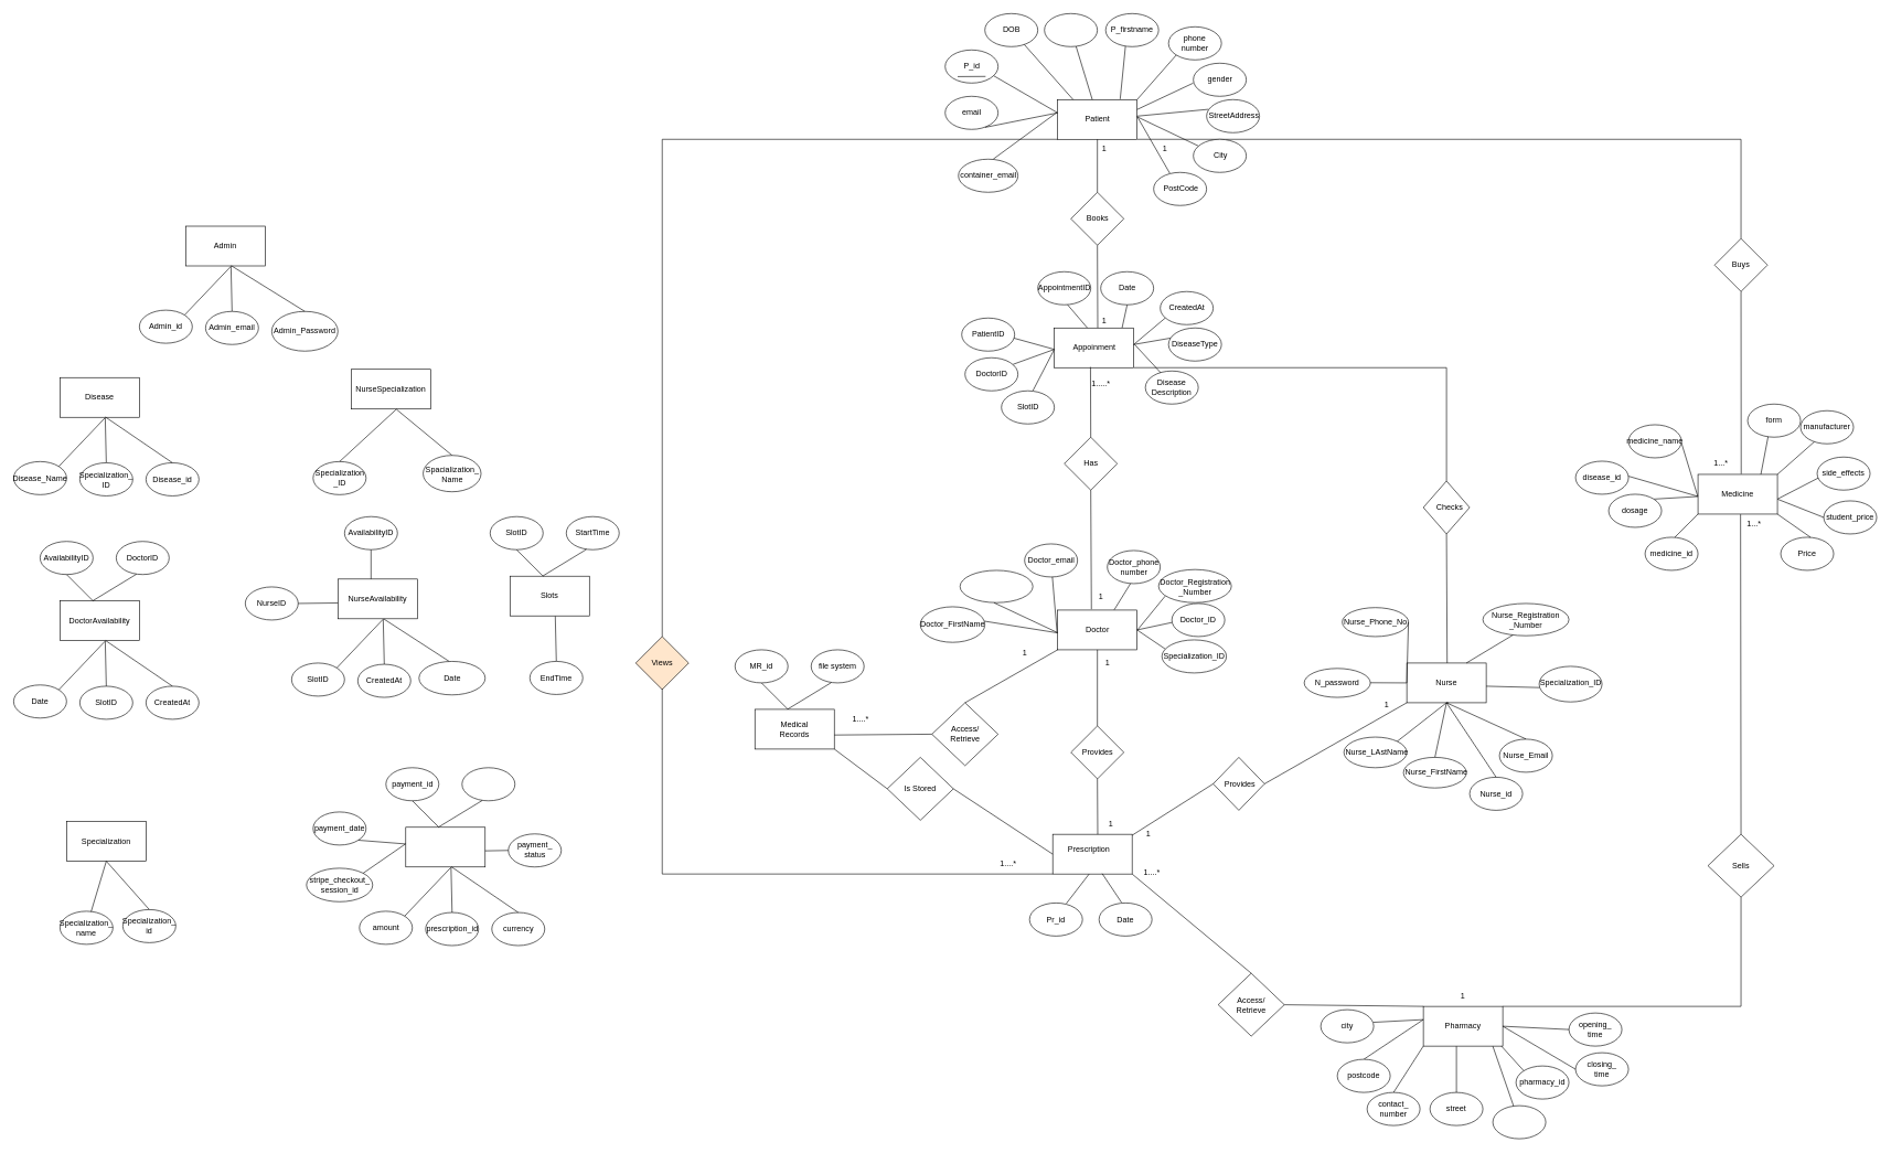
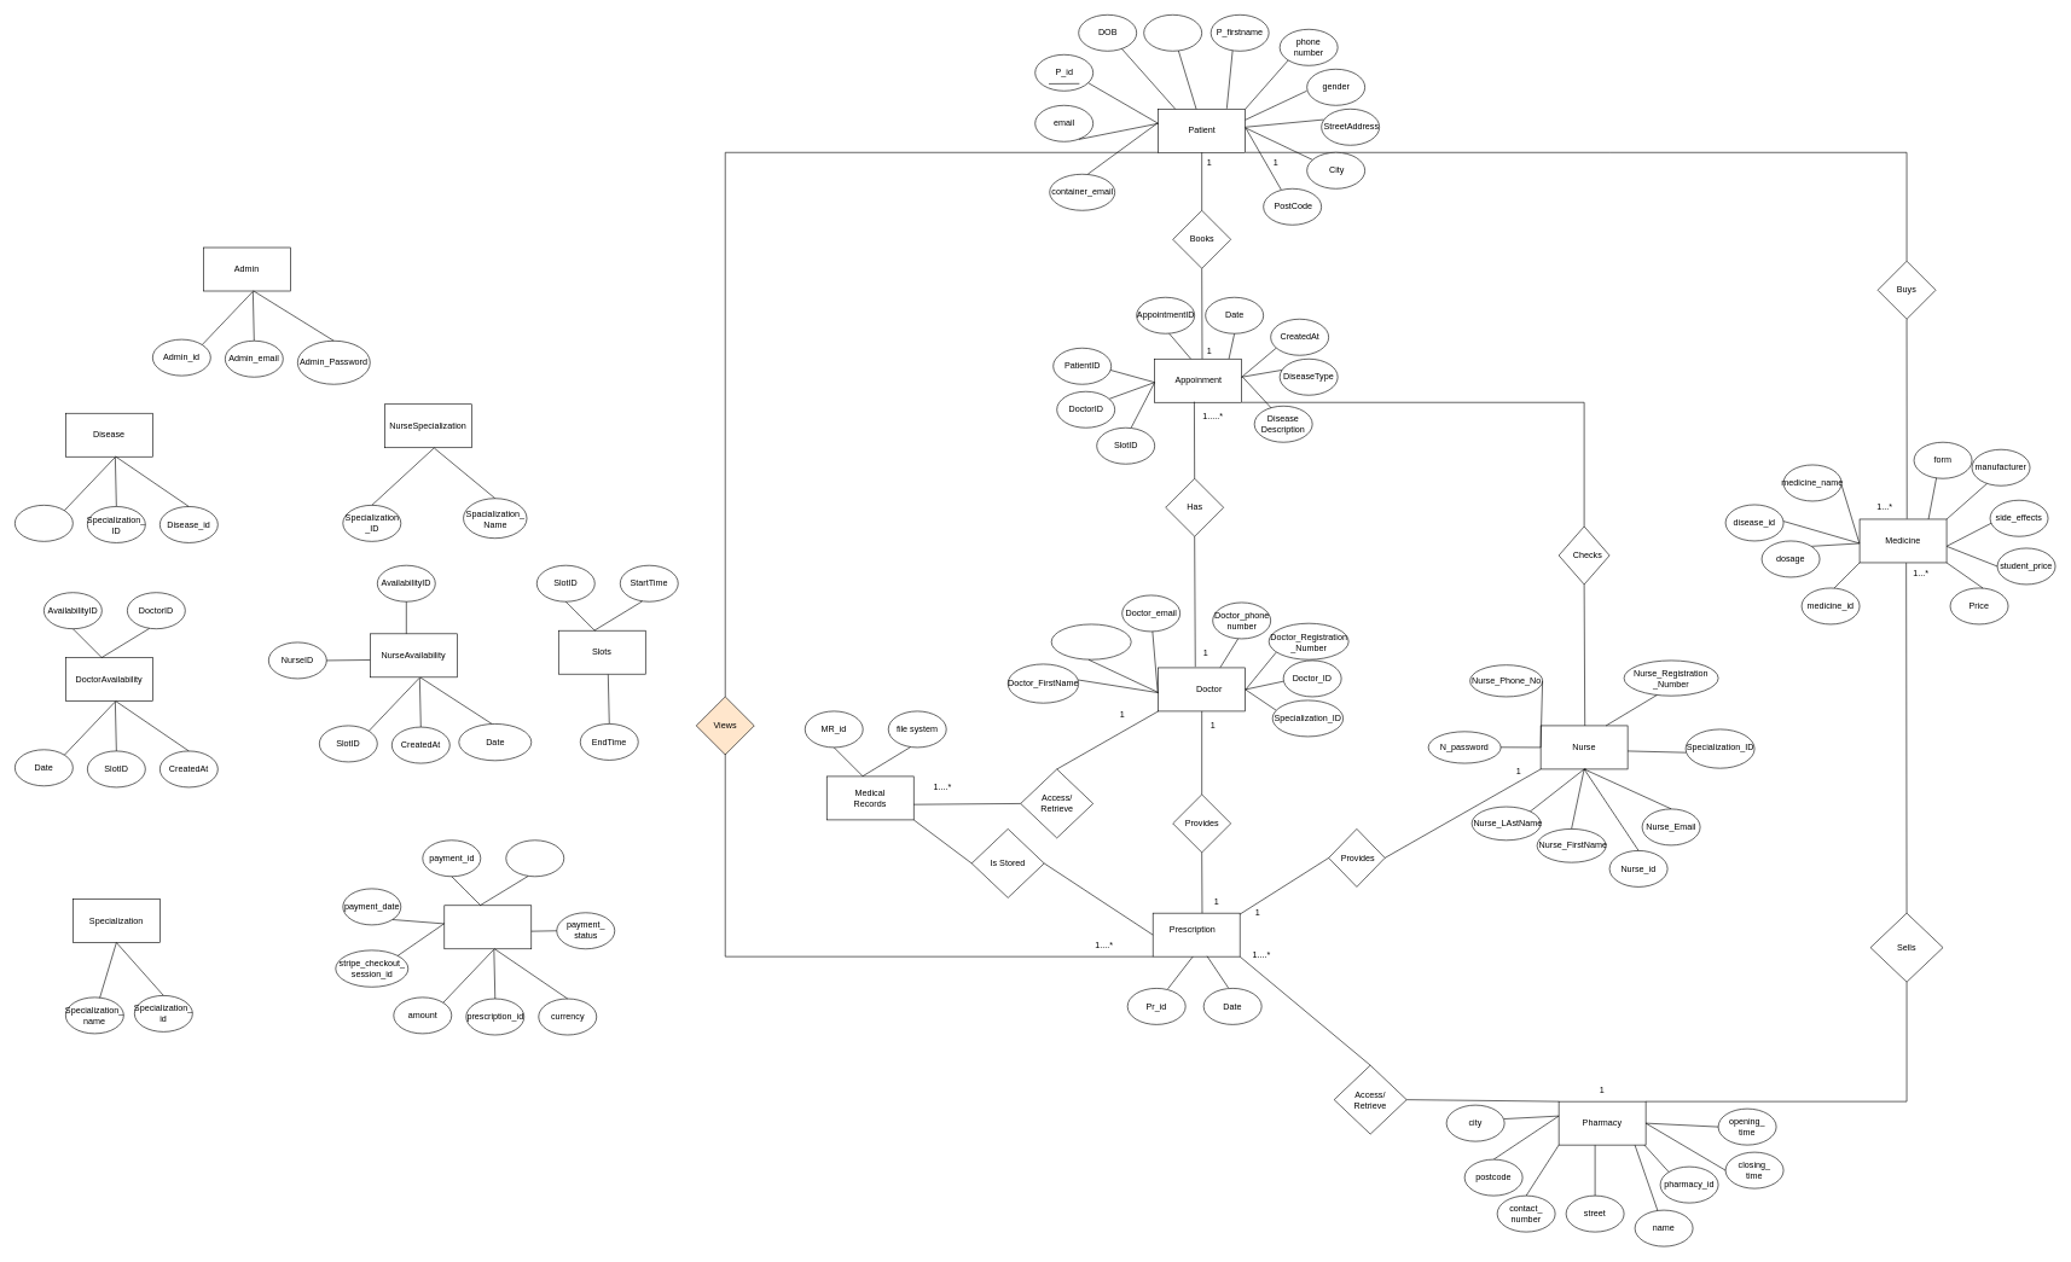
- <mxCell id="165" value="1.....*" style="text;html=1;align=center;verticalAlign=middle;whiteSpace=wrap;rounded=0;" parent="1" vertex="1"><mxGeometry x="1632.5" y="565" width="60" height="30" as="geometry" /></mxCell>
+ <mxCell id="165" value="1.....*" style="text;html=1;align=center;verticalAlign=middle;whiteSpace=wrap;rounded=0;" parent="1" vertex="1"><mxGeometry x="1642.5" y="560" width="60" height="30" as="geometry" /></mxCell>
- <mxCell id="290" value="Disease_Name" style="text;html=1;align=center;verticalAlign=middle;whiteSpace=wrap;rounded=0;" parent="1" vertex="1"><mxGeometry x="30" y="706.87" width="60" height="30" as="geometry" /></mxCell>
- <mxCell id="3" value="Doctor" style="text;html=1;align=center;verticalAlign=middle;whiteSpace=wrap;rounded=0;" parent="1" vertex="1"><mxGeometry x="1627.5" y="936.25" width="60" height="30" as="geometry" /></mxCell>
+ <mxCell id="3" value="Doctor" style="text;html=1;align=center;verticalAlign=middle;whiteSpace=wrap;rounded=0;" parent="1" vertex="1"><mxGeometry x="1637.5" y="936.25" width="60" height="30" as="geometry" /></mxCell>
+ <mxCell id="100" value="name" style="text;html=1;align=center;verticalAlign=middle;whiteSpace=wrap;rounded=0;" parent="1" vertex="1"><mxGeometry x="2265" y="1680" width="60" height="30" as="geometry" /></mxCell>
